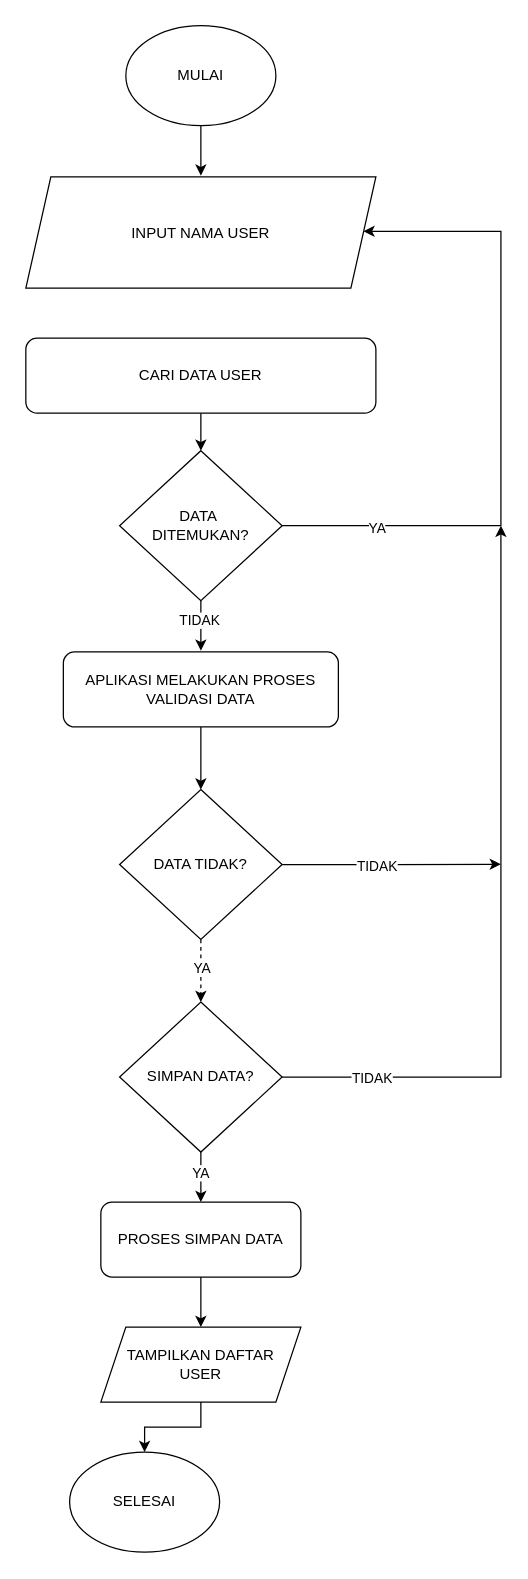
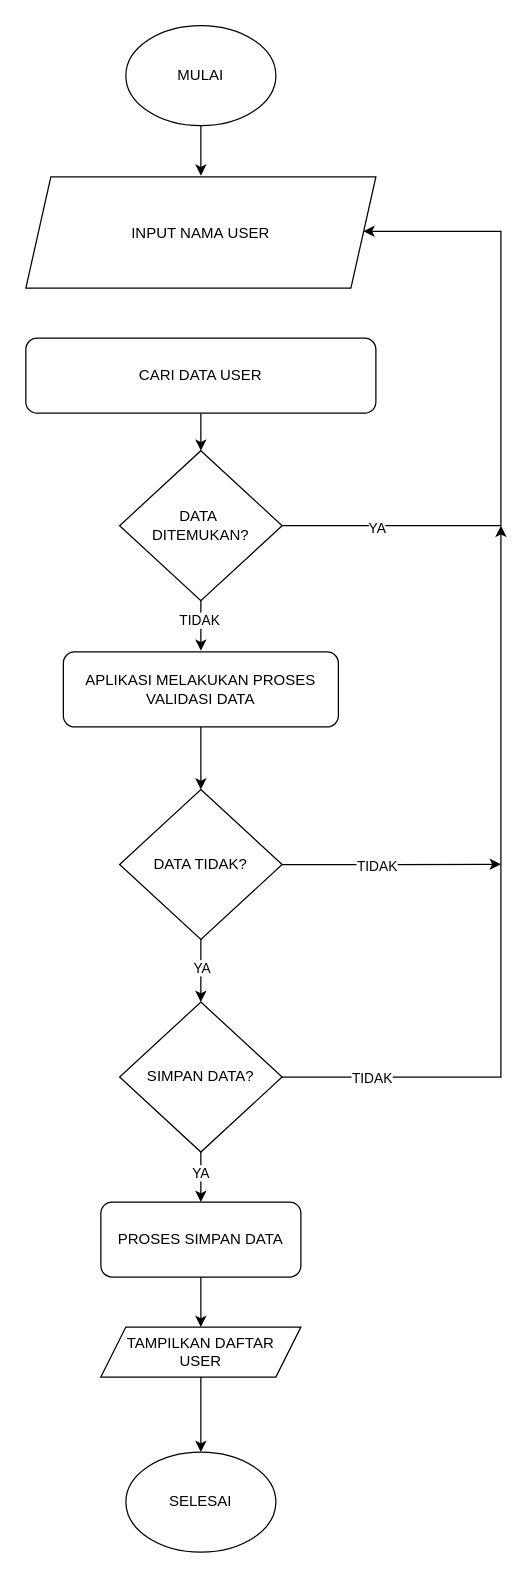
- <mxCell id="6" style="edgeStyle=orthogonalEdgeStyle;rounded=0;orthogonalLoop=1;jettySize=auto;html=1;exitX=0.5;exitY=1;exitDx=0;exitDy=0;entryX=0.5;entryY=0;entryDx=0;entryDy=0;dashed=1;" edge="1" parent="1" source="10" target="17"><mxGeometry relative="1" as="geometry" /></mxCell>
+ <mxCell id="6" style="edgeStyle=orthogonalEdgeStyle;rounded=0;orthogonalLoop=1;jettySize=auto;html=1;exitX=0.5;exitY=1;exitDx=0;exitDy=0;entryX=0.5;entryY=0;entryDx=0;entryDy=0;" edge="1" parent="1" source="10" target="17"><mxGeometry relative="1" as="geometry" /></mxCell>
- <mxCell id="21" value="TAMPILKAN DAFTAR&lt;div&gt;USER&lt;/div&gt;" style="shape=parallelogram;perimeter=parallelogramPerimeter;whiteSpace=wrap;html=1;fixedSize=1;" vertex="1" parent="1"><mxGeometry x="80" y="1061" width="160" height="60" as="geometry" /></mxCell>
+ <mxCell id="21" value="TAMPILKAN DAFTAR&lt;div&gt;USER&lt;/div&gt;" style="shape=parallelogram;perimeter=parallelogramPerimeter;whiteSpace=wrap;html=1;fixedSize=1;" vertex="1" parent="1"><mxGeometry x="80" y="1061" width="160" height="40" as="geometry" /></mxCell>
- <mxCell id="11" value="SELESAI" style="ellipse;whiteSpace=wrap;html=1;" vertex="1" parent="1"><mxGeometry x="55" y="1161" width="120" height="80" as="geometry" /></mxCell>
+ <mxCell id="11" value="SELESAI" style="ellipse;whiteSpace=wrap;html=1;" vertex="1" parent="1"><mxGeometry x="100" y="1161" width="120" height="80" as="geometry" /></mxCell>
